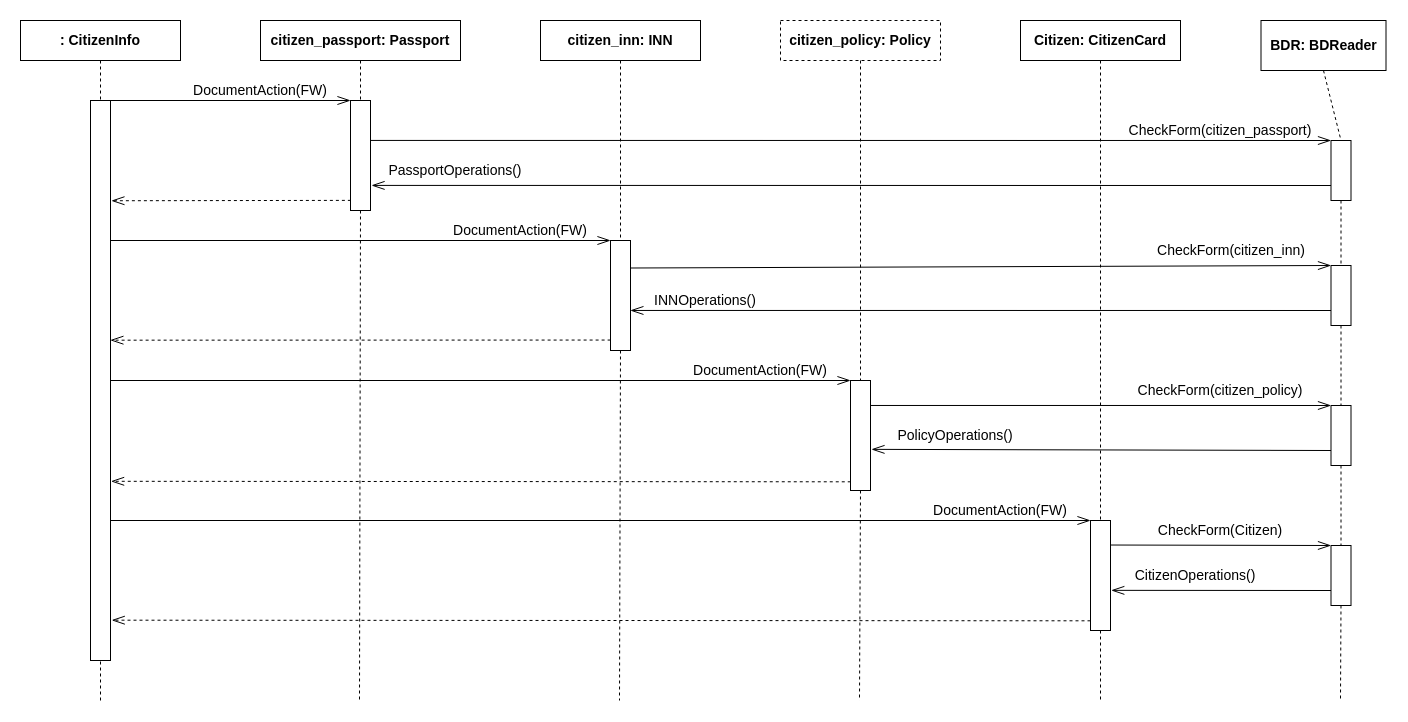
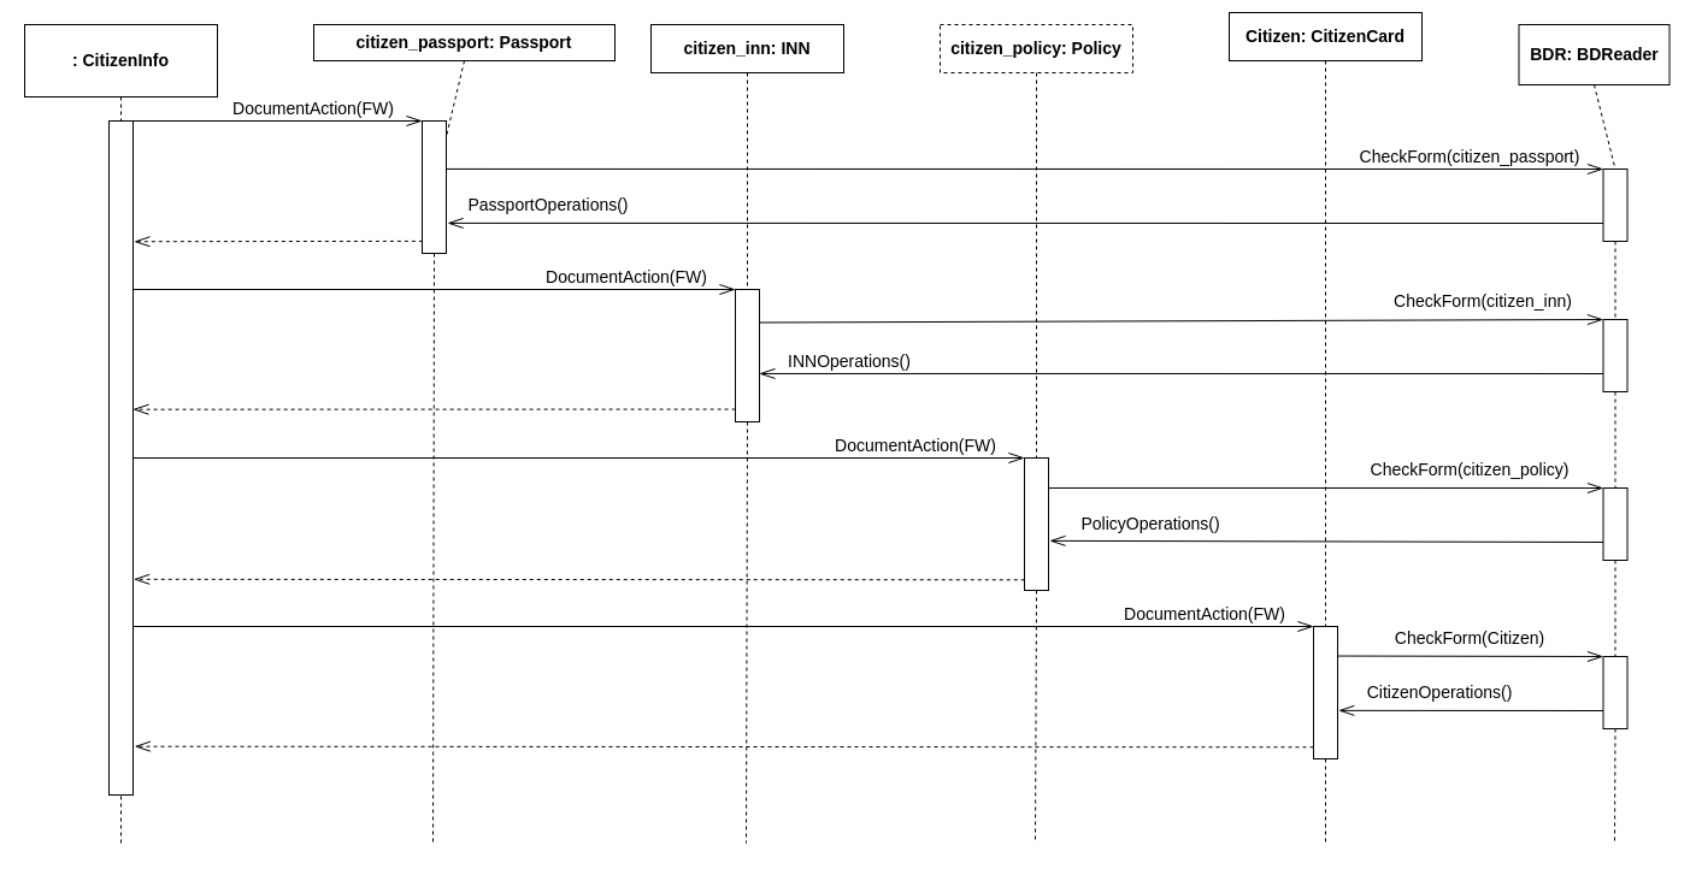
- <mxCell id="3" value=":&amp;nbsp;CitizenInfo" style="rounded=0;whiteSpace=wrap;html=1;fontStyle=1;fontSize=14;" vertex="1" parent="1"><mxGeometry y="20" width="160" height="40" as="geometry" x="20" /></mxCell>
+ <mxCell id="3" value=":&amp;nbsp;CitizenInfo" style="rounded=0;whiteSpace=wrap;html=1;fontStyle=1;fontSize=14;" vertex="1" parent="1"><mxGeometry x="20" y="20" width="160" height="60" as="geometry" /></mxCell>
- <mxCell id="4" value="citizen_passport: Passport" style="rounded=0;whiteSpace=wrap;html=1;fontStyle=1;fontSize=14;" vertex="1" parent="1"><mxGeometry x="260" y="20" width="200" height="40" as="geometry" /></mxCell>
+ <mxCell id="4" value="citizen_passport: Passport" style="rounded=0;whiteSpace=wrap;html=1;fontStyle=1;fontSize=14;" vertex="1" parent="1"><mxGeometry x="260" y="20" width="250" height="30" as="geometry" /></mxCell>
- <mxCell id="2" value="Citizen: CitizenCard" style="rounded=0;whiteSpace=wrap;html=1;fontStyle=1;fontSize=14;" vertex="1" parent="1"><mxGeometry x="1020" y="20" width="160" height="40" as="geometry" /></mxCell>
+ <mxCell id="2" value="Citizen: CitizenCard" style="rounded=0;whiteSpace=wrap;html=1;fontStyle=1;fontSize=14;" vertex="1" parent="1"><mxGeometry x="1020" y="10" width="160" height="40" as="geometry" /></mxCell>
